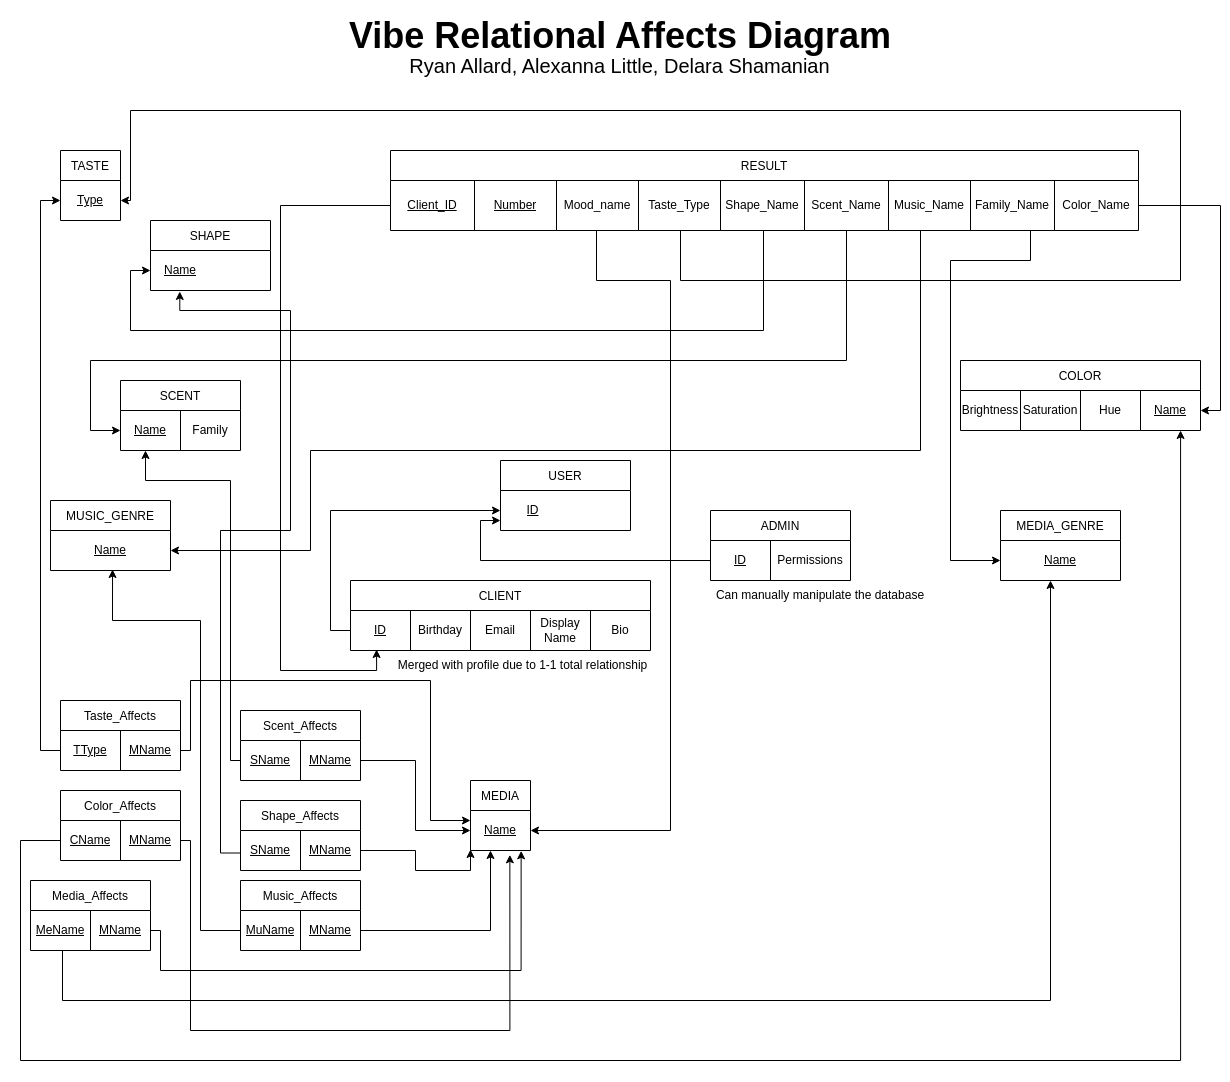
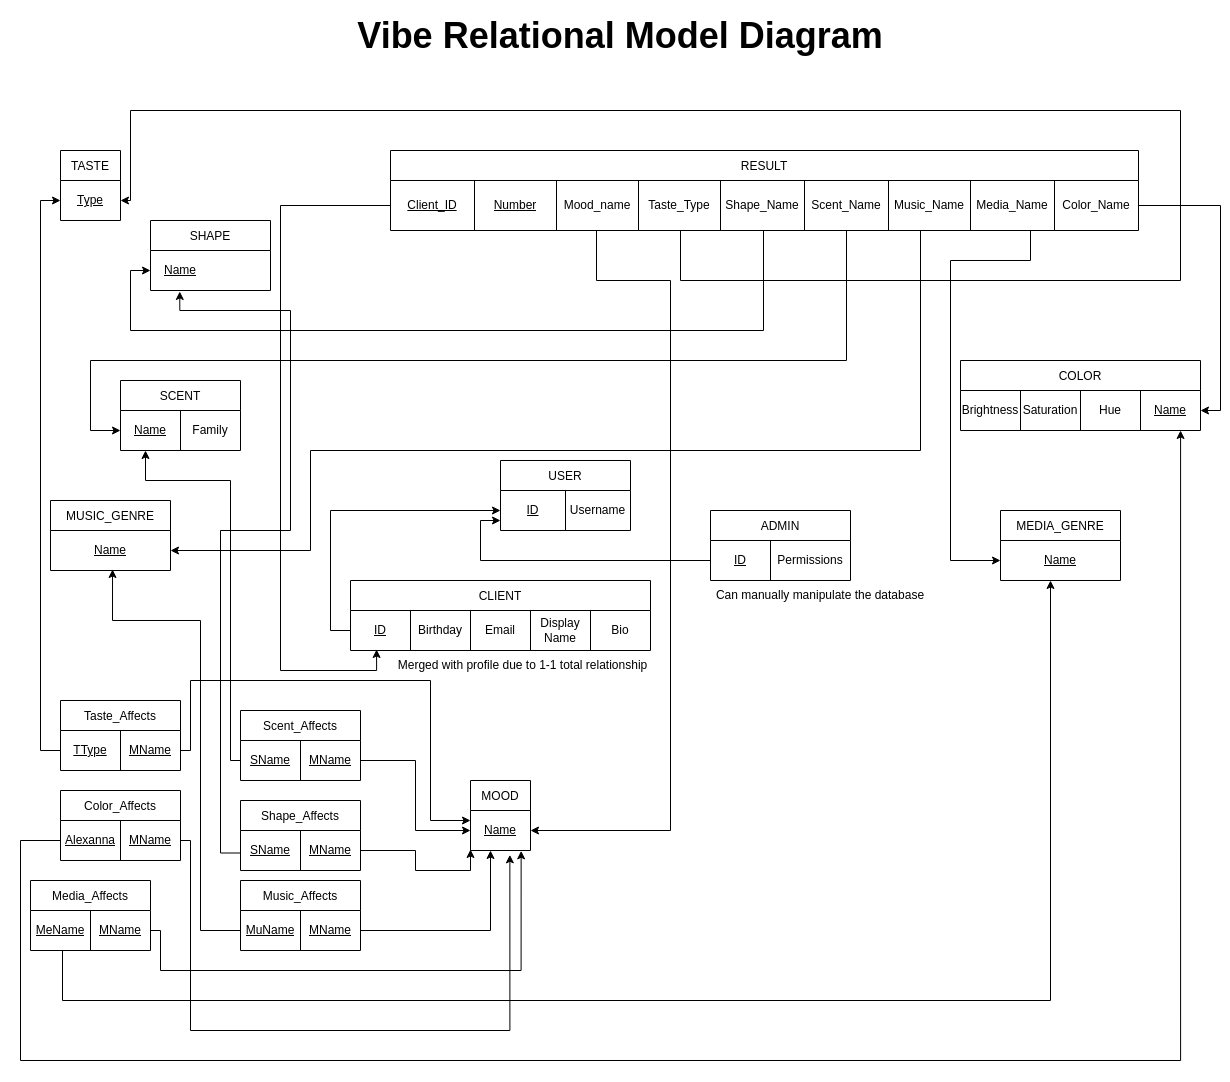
- <mxCell id="101" value="Vibe Relational Affects Diagram" style="text;html=1;strokeColor=none;fillColor=none;align=center;verticalAlign=middle;whiteSpace=wrap;rounded=0;fontSize=36;fontStyle=1" vertex="1" parent="1"><mxGeometry x="248" y="20" width="744" height="30" as="geometry" /></mxCell>
+ <mxCell id="101" value="Vibe Relational Model Diagram" style="text;html=1;strokeColor=none;fillColor=none;align=center;verticalAlign=middle;whiteSpace=wrap;rounded=0;fontSize=36;fontStyle=1" vertex="1" parent="1"><mxGeometry x="248" y="20" width="744" height="30" as="geometry" /></mxCell>
- <mxCell id="102" value="Ryan Allard, Alexanna Little, Delara&amp;nbsp;Shamanian" style="text;html=1;strokeColor=none;fillColor=none;align=center;verticalAlign=middle;whiteSpace=wrap;rounded=0;fontSize=20;" vertex="1" parent="1"><mxGeometry x="399" y="50" width="441" height="30" as="geometry" /></mxCell>
- <mxCell id="36" value="&lt;span&gt;Family_Name&lt;/span&gt;" style="shape=partialRectangle;html=1;whiteSpace=wrap;connectable=0;overflow=hidden;fillColor=none;top=0;left=0;bottom=0;right=0;pointerEvents=1;fontStyle=0" parent="28" vertex="1"><mxGeometry x="580" width="84" height="50" as="geometry"><mxRectangle width="84" height="50" as="alternateBounds" /></mxGeometry></mxCell>
+ <mxCell id="36" value="&lt;span&gt;Media_Name&lt;/span&gt;" style="shape=partialRectangle;html=1;whiteSpace=wrap;connectable=0;overflow=hidden;fillColor=none;top=0;left=0;bottom=0;right=0;pointerEvents=1;fontStyle=0" parent="28" vertex="1"><mxGeometry x="580" width="84" height="50" as="geometry"><mxRectangle width="84" height="50" as="alternateBounds" /></mxGeometry></mxCell>
+ <mxCell id="41" value="Username" style="shape=partialRectangle;html=1;whiteSpace=wrap;connectable=0;overflow=hidden;fillColor=none;top=0;left=0;bottom=0;right=0;pointerEvents=1;" parent="39" vertex="1"><mxGeometry x="65" width="65" height="40" as="geometry"><mxRectangle width="65" height="40" as="alternateBounds" /></mxGeometry></mxCell>
- <mxCell id="2" value="MEDIA" style="shape=table;startSize=30;container=1;collapsible=0;childLayout=tableLayout;" parent="1" vertex="1"><mxGeometry x="470" y="780" width="60" height="70" as="geometry" /></mxCell>
+ <mxCell id="2" value="MOOD" style="shape=table;startSize=30;container=1;collapsible=0;childLayout=tableLayout;" parent="1" vertex="1"><mxGeometry x="470" y="780" width="60" height="70" as="geometry" /></mxCell>
- <mxCell id="64" value="&lt;u&gt;CName&lt;/u&gt;" style="shape=partialRectangle;html=1;whiteSpace=wrap;connectable=0;overflow=hidden;fillColor=none;top=0;left=0;bottom=0;right=0;pointerEvents=1;" parent="63" vertex="1"><mxGeometry width="60" height="40" as="geometry"><mxRectangle width="60" height="40" as="alternateBounds" /></mxGeometry></mxCell>
+ <mxCell id="64" value="&lt;u&gt;Alexanna&lt;/u&gt;" style="shape=partialRectangle;html=1;whiteSpace=wrap;connectable=0;overflow=hidden;fillColor=none;top=0;left=0;bottom=0;right=0;pointerEvents=1;" parent="63" vertex="1"><mxGeometry width="60" height="40" as="geometry"><mxRectangle width="60" height="40" as="alternateBounds" /></mxGeometry></mxCell>
